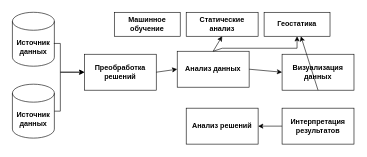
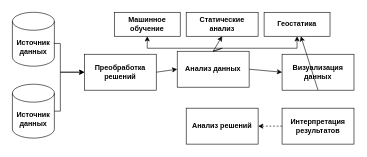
+ <mxCell id="16" value="" style="endArrow=classic;html=1;rounded=0;exitX=0.5;exitY=0;exitDx=0;exitDy=0;entryX=0.5;entryY=1;entryDx=0;entryDy=0;" edge="1" parent="1" source="5" target="6"><mxGeometry width="50" height="50" relative="1" as="geometry"><mxPoint x="380" y="100" as="sourcePoint" /><mxPoint x="380" y="70" as="targetPoint" /><Array as="points"><mxPoint x="370" y="80" /><mxPoint x="245" y="80" /></Array></mxGeometry></mxCell>
- <mxCell id="20" value="" style="endArrow=classic;html=1;rounded=0;entryX=1;entryY=0.5;entryDx=0;entryDy=0;" edge="1" parent="1" source="10" target="11"><mxGeometry width="50" height="50" relative="1" as="geometry"><mxPoint x="290" y="150" as="sourcePoint" /><mxPoint x="340" y="150" as="targetPoint" /></mxGeometry></mxCell>
+ <mxCell id="20" value="" style="endArrow=classic;html=1;rounded=0;entryX=1;entryY=0.5;entryDx=0;entryDy=0;dashed=1;" edge="1" parent="1" source="10" target="11"><mxGeometry width="50" height="50" relative="1" as="geometry"><mxPoint x="290" y="150" as="sourcePoint" /><mxPoint x="340" y="150" as="targetPoint" /></mxGeometry></mxCell>
